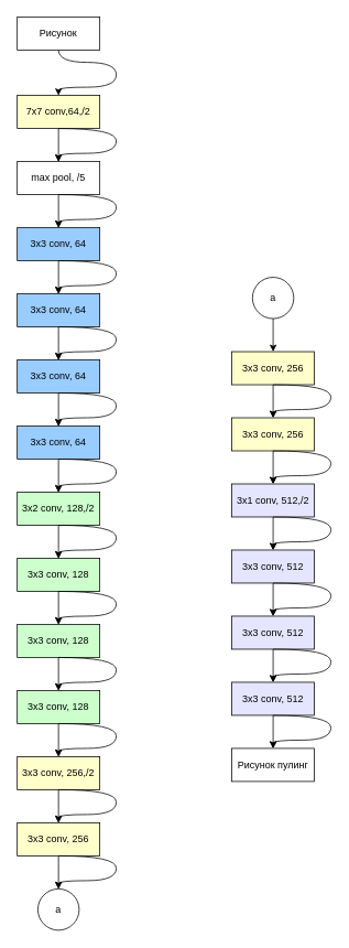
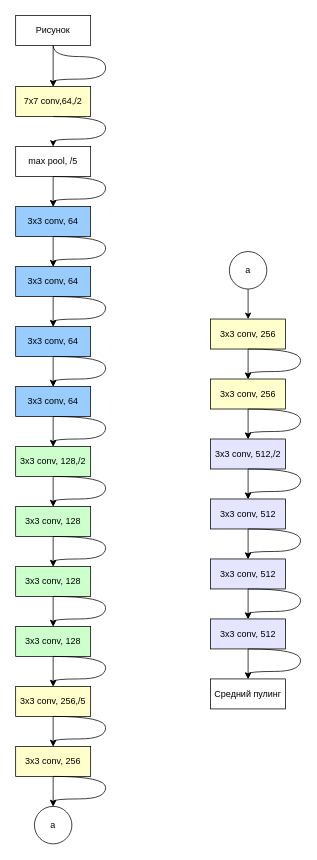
+ <mxCell id="24" parent="1" source="3" target="4" edge="1"><mxGeometry relative="1" as="geometry" /></mxCell>
- <mxCell id="25" parent="1" source="4" target="5" edge="1"><mxGeometry relative="1" as="geometry" /></mxCell>
- <mxCell id="19" value="3x1 conv, 512,/2" style="shape=rectangle;whiteSpace=wrap;html=1;fillColor=#E5E5FF;" parent="1" vertex="1"><mxGeometry x="280" y="585" width="100" height="40" as="geometry" /></mxCell>
+ <mxCell id="19" value="3x3 conv, 512,/2" style="shape=rectangle;whiteSpace=wrap;html=1;fillColor=#E5E5FF;" parent="1" vertex="1"><mxGeometry x="280" y="585" width="100" height="40" as="geometry" /></mxCell>
- <mxCell id="10" value="3x2 conv, 128,/2" style="shape=rectangle;whiteSpace=wrap;html=1;fillColor=#CCFFCC;" parent="1" vertex="1"><mxGeometry x="20" y="595" width="100" height="40" as="geometry" /></mxCell>
+ <mxCell id="10" value="3x3 conv, 128,/2" style="shape=rectangle;whiteSpace=wrap;html=1;fillColor=#CCFFCC;" parent="1" vertex="1"><mxGeometry x="20" y="595" width="100" height="40" as="geometry" /></mxCell>
- <mxCell id="23" value="Рисунок пулинг" style="shape=rectangle;whiteSpace=wrap;html=1;" parent="1" vertex="1"><mxGeometry x="280" y="905" width="100" height="40" as="geometry" /></mxCell>
+ <mxCell id="23" value="Средний пулинг" style="shape=rectangle;whiteSpace=wrap;html=1;" parent="1" vertex="1"><mxGeometry x="280" y="905" width="100" height="40" as="geometry" /></mxCell>
- <mxCell id="14" value="3x3 conv, 256,/2" style="shape=rectangle;whiteSpace=wrap;html=1;fillColor=#FFFFCC;" parent="1" vertex="1"><mxGeometry x="20" y="915" width="100" height="40" as="geometry" /></mxCell>
+ <mxCell id="14" value="3x3 conv, 256,/5" style="shape=rectangle;whiteSpace=wrap;html=1;fillColor=#FFFFCC;" parent="1" vertex="1"><mxGeometry x="20" y="915" width="100" height="40" as="geometry" /></mxCell>
